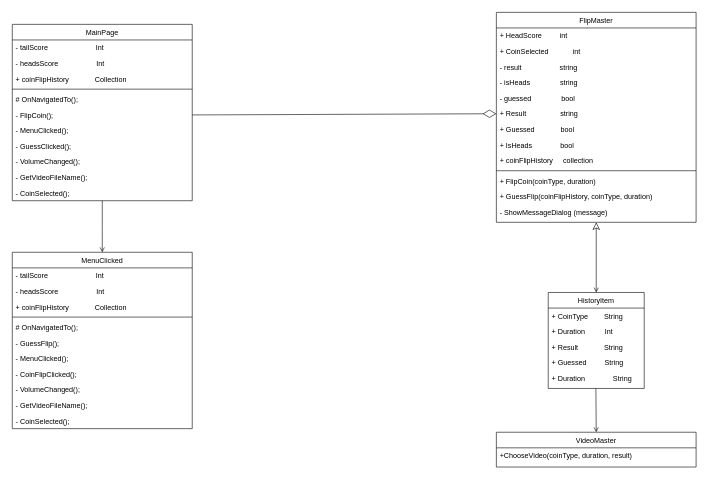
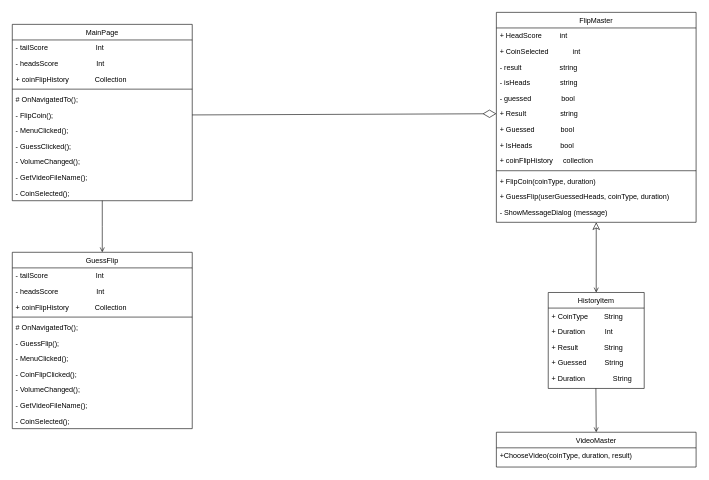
- <mxCell id="45" value="+ GuessFlip(coinFlipHistory, coinType, duration)" style="text;align=left;verticalAlign=top;spacingLeft=4;spacingRight=4;overflow=hidden;rotatable=0;points=[[0,0.5],[1,0.5]];portConstraint=eastwest;rounded=0;shadow=0;html=0;" vertex="1" parent="33"><mxGeometry y="294" width="333" height="26" as="geometry" /></mxCell>
+ <mxCell id="45" value="+ GuessFlip(userGuessedHeads, coinType, duration)" style="text;align=left;verticalAlign=top;spacingLeft=4;spacingRight=4;overflow=hidden;rotatable=0;points=[[0,0.5],[1,0.5]];portConstraint=eastwest;rounded=0;shadow=0;html=0;" vertex="1" parent="33"><mxGeometry y="294" width="333" height="26" as="geometry" /></mxCell>
- <mxCell id="21" value="MenuClicked" style="swimlane;fontStyle=0;align=center;verticalAlign=top;childLayout=stackLayout;horizontal=1;startSize=26;horizontalStack=0;resizeParent=1;resizeLast=0;collapsible=1;marginBottom=0;rounded=0;shadow=0;strokeWidth=1;" parent="1" vertex="1"><mxGeometry x="20" y="420" width="300" height="294" as="geometry"><mxRectangle x="230" y="140" width="160" height="26" as="alternateBounds" /></mxGeometry></mxCell>
+ <mxCell id="21" value="GuessFlip" style="swimlane;fontStyle=0;align=center;verticalAlign=top;childLayout=stackLayout;horizontal=1;startSize=26;horizontalStack=0;resizeParent=1;resizeLast=0;collapsible=1;marginBottom=0;rounded=0;shadow=0;strokeWidth=1;" parent="1" vertex="1"><mxGeometry x="20" y="420" width="300" height="294" as="geometry"><mxRectangle x="230" y="140" width="160" height="26" as="alternateBounds" /></mxGeometry></mxCell>
